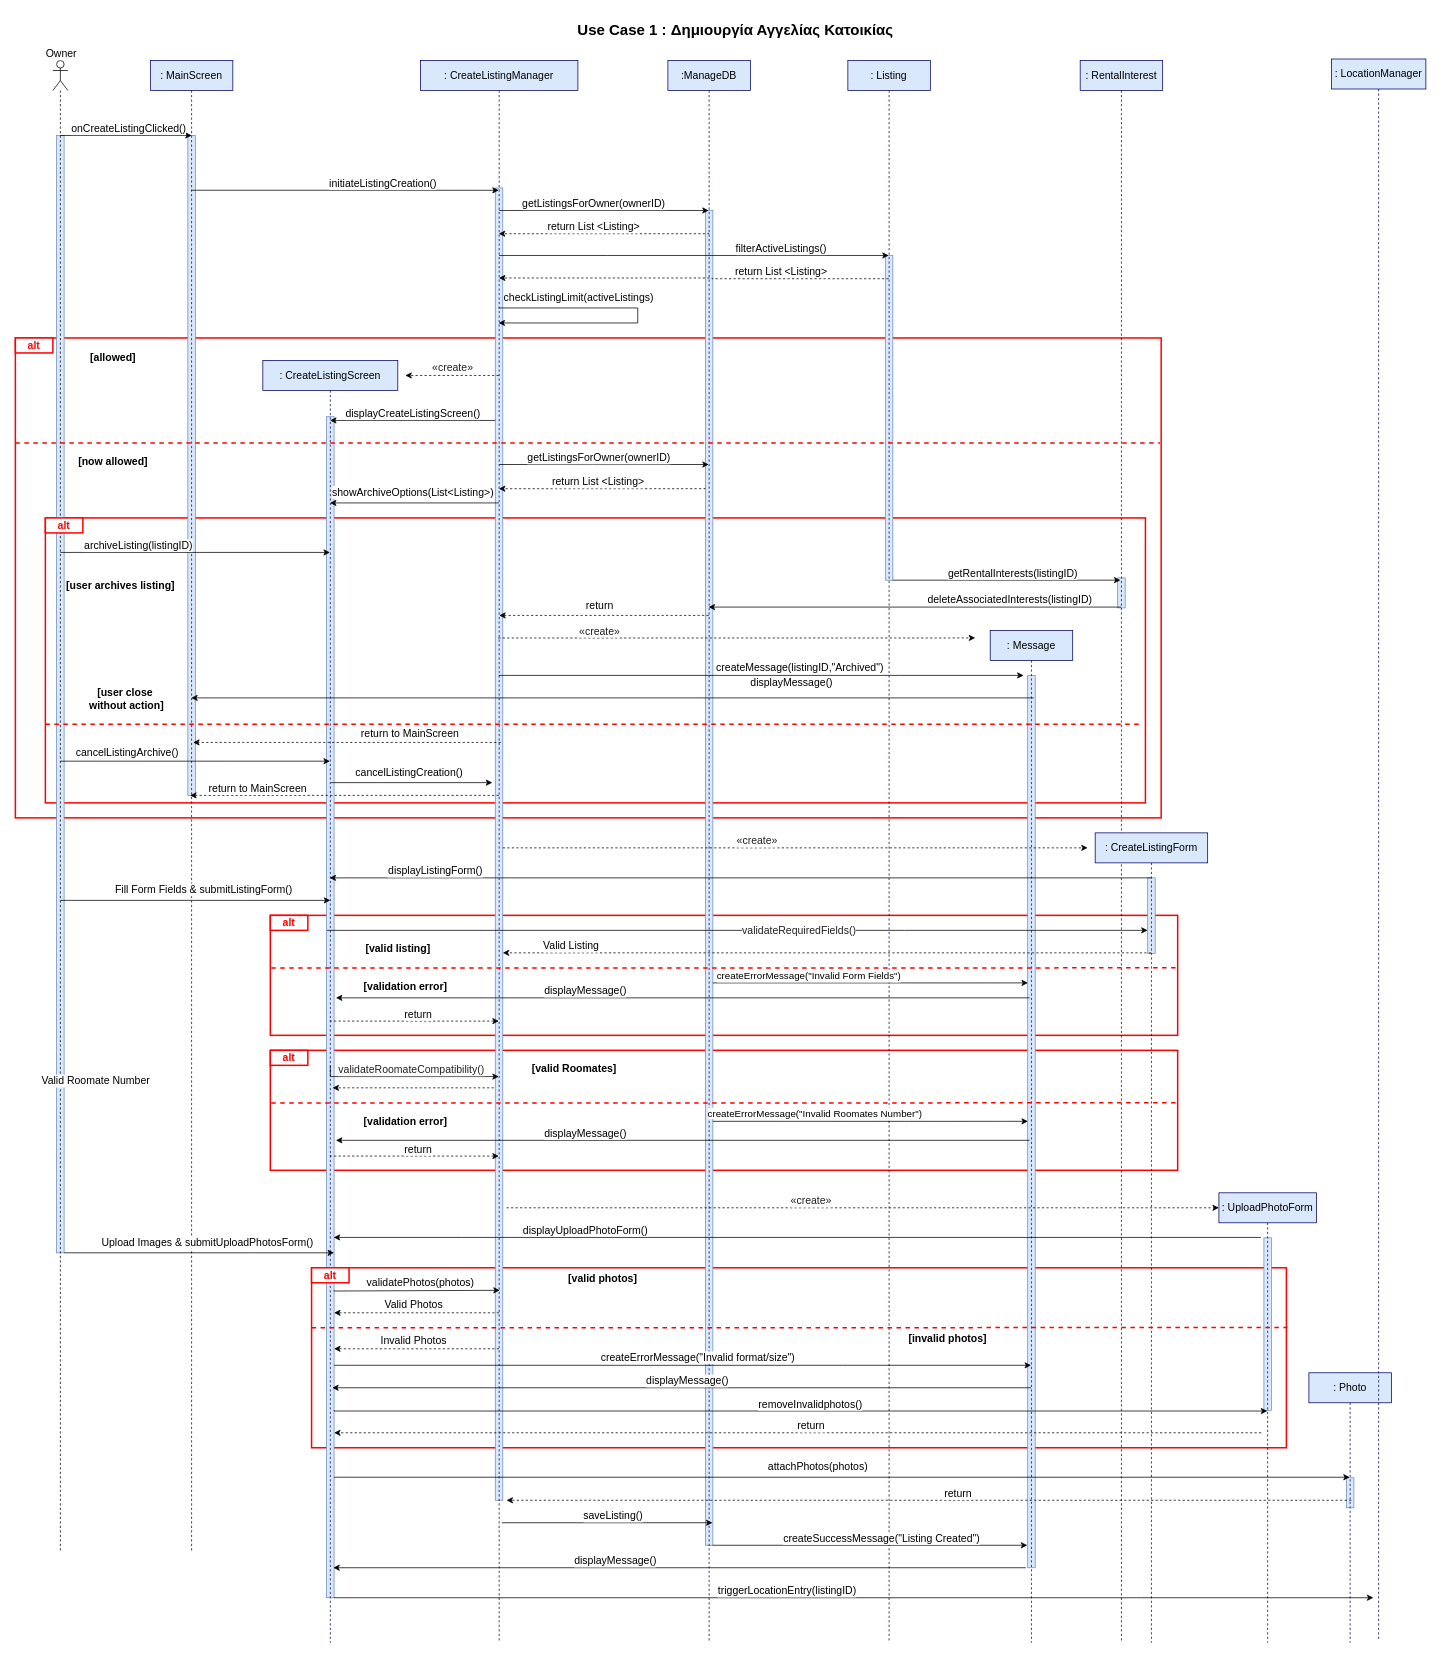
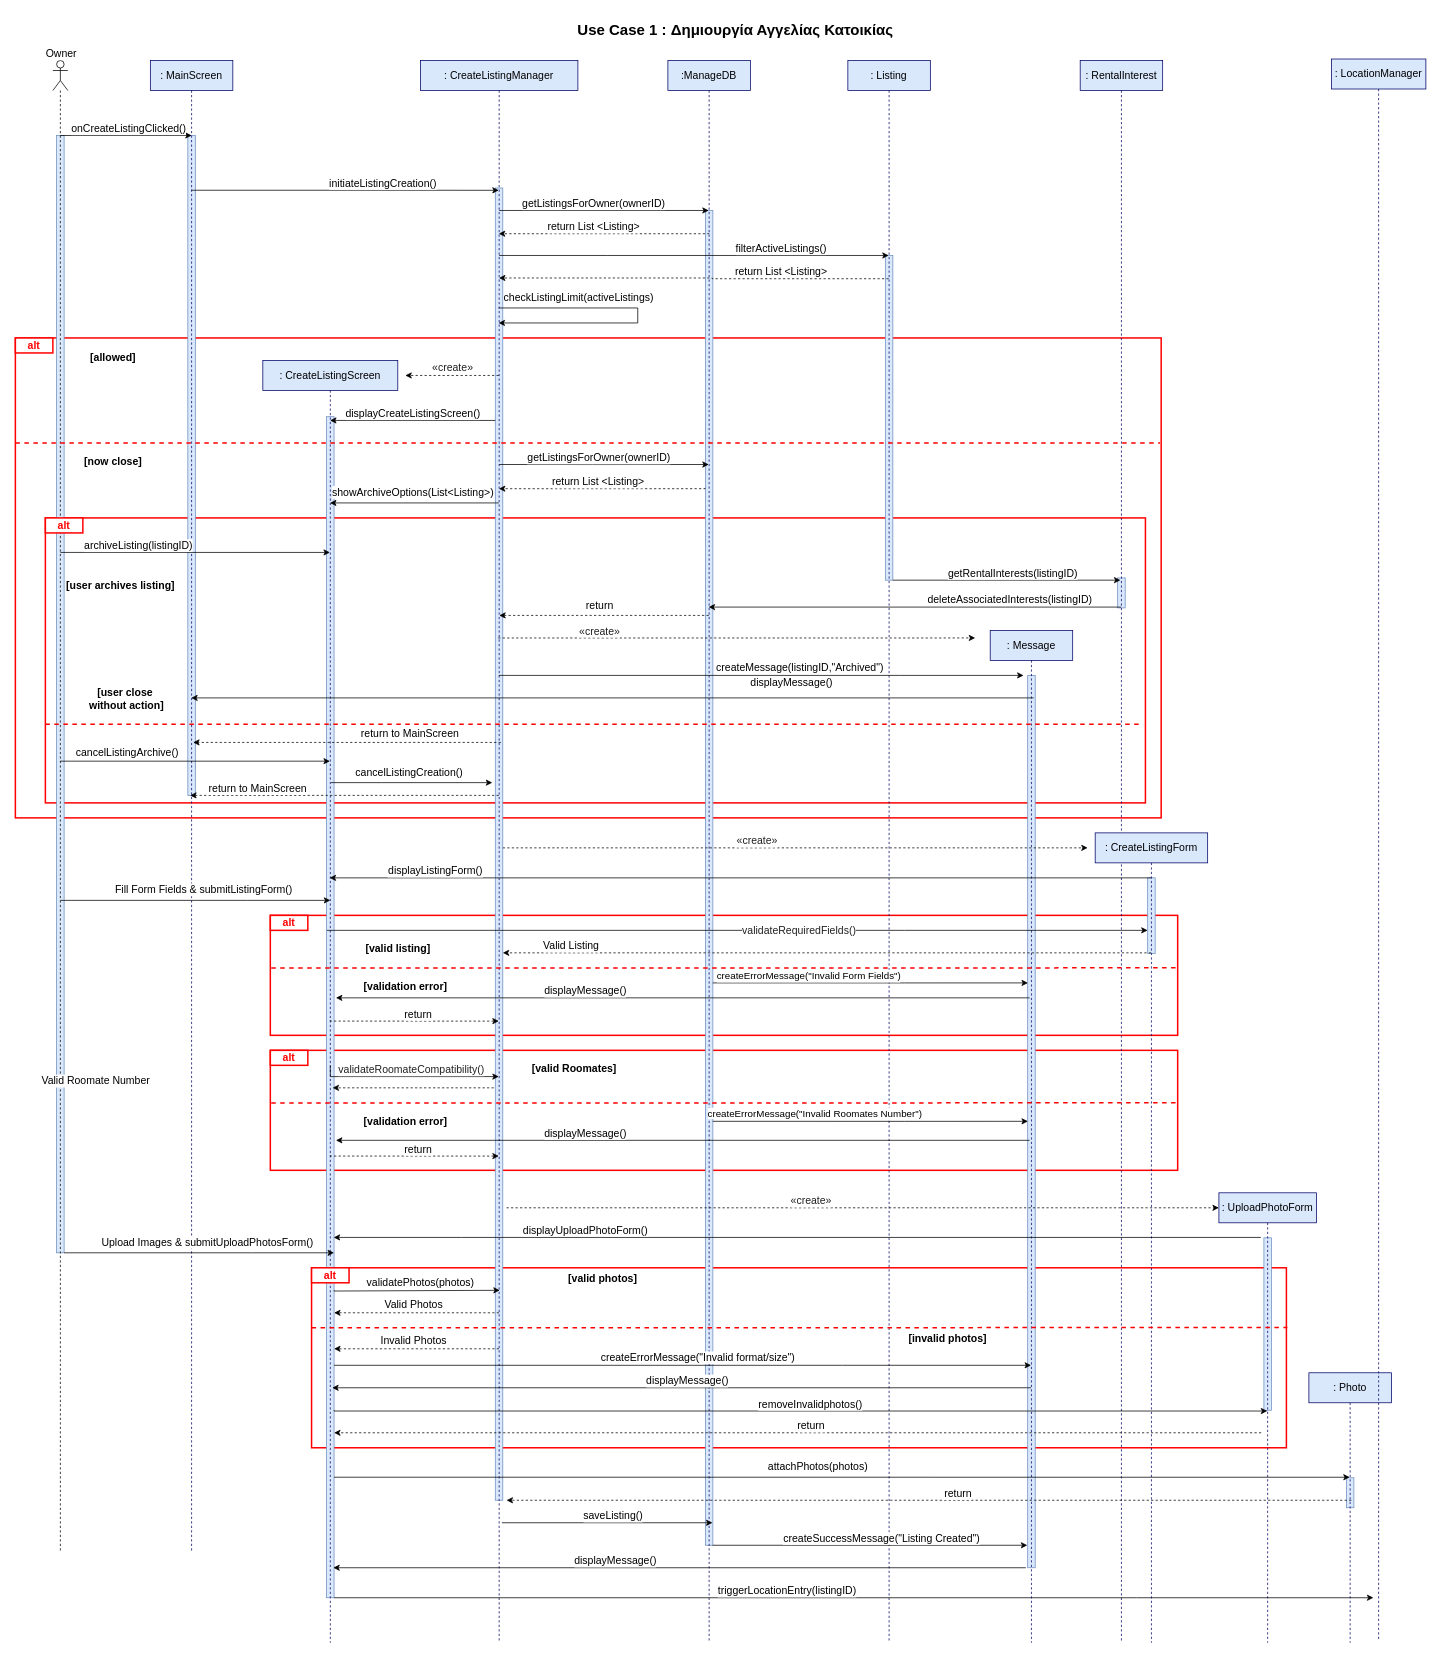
- <mxCell id="82" value="[now allowed]" style="text;html=1;align=center;verticalAlign=middle;resizable=0;points=[];autosize=1;strokeColor=none;fillColor=none;fontStyle=1;fontSize=14;" parent="1" vertex="1"><mxGeometry x="95" y="600" width="110" height="30" as="geometry" /></mxCell>
+ <mxCell id="82" value="[now close]" style="text;html=1;align=center;verticalAlign=middle;resizable=0;points=[];autosize=1;strokeColor=none;fillColor=none;fontStyle=1;fontSize=14;" parent="1" vertex="1"><mxGeometry x="95" y="600" width="110" height="30" as="geometry" /></mxCell>
